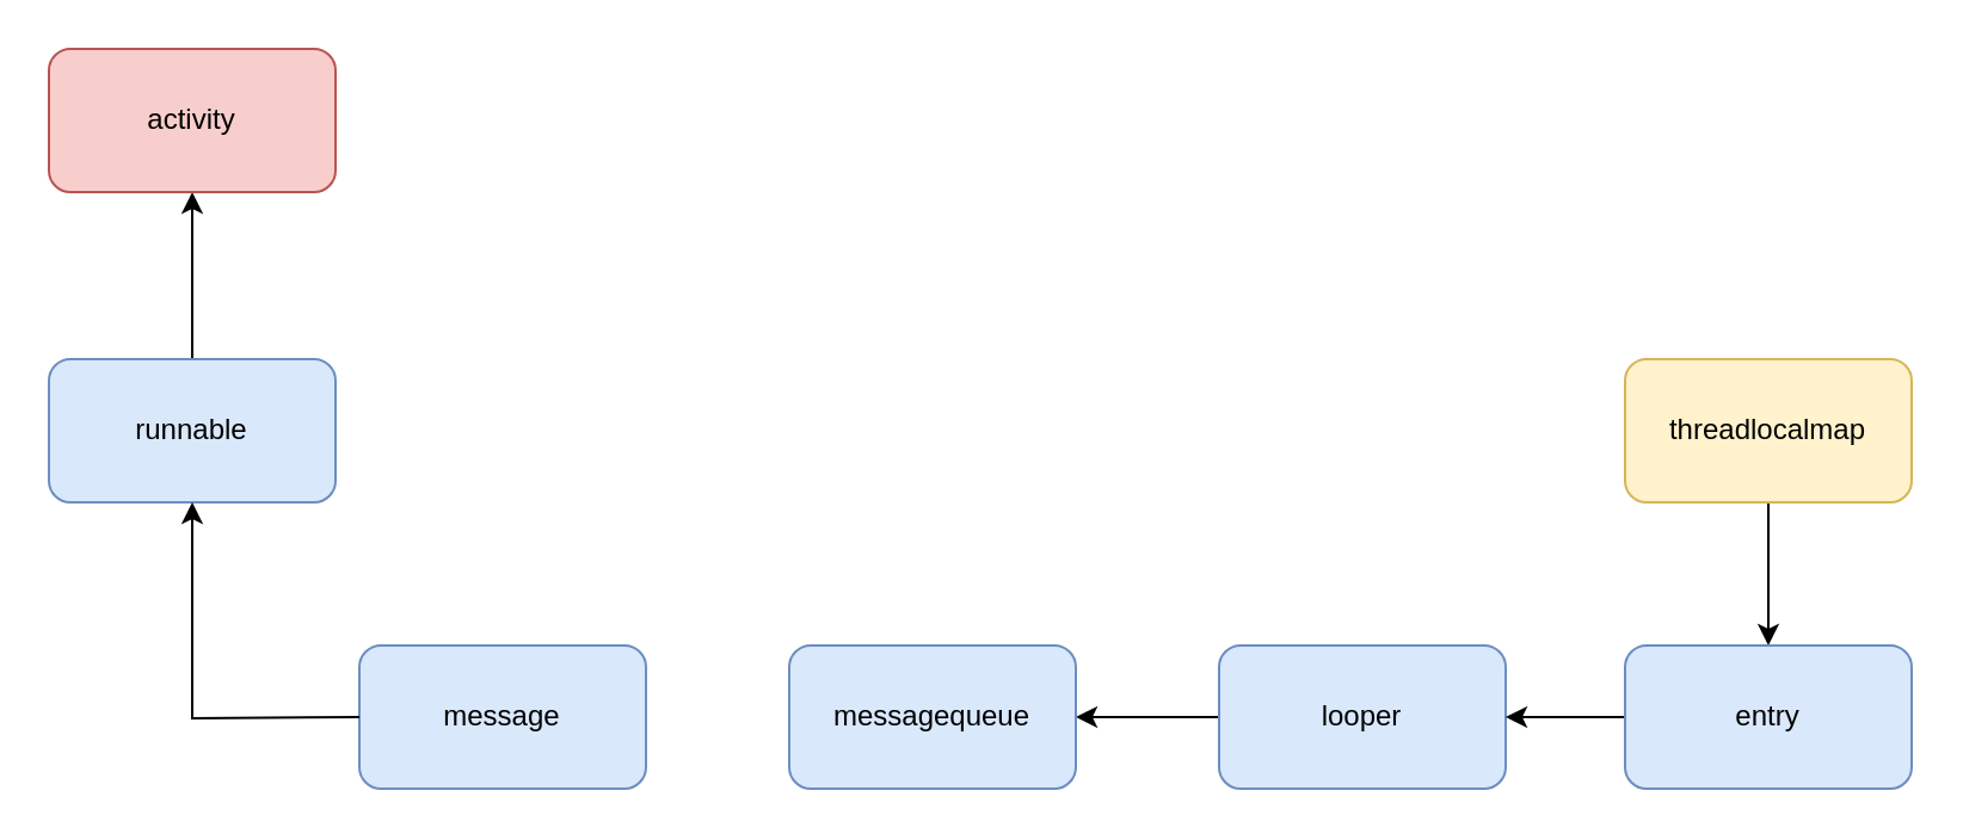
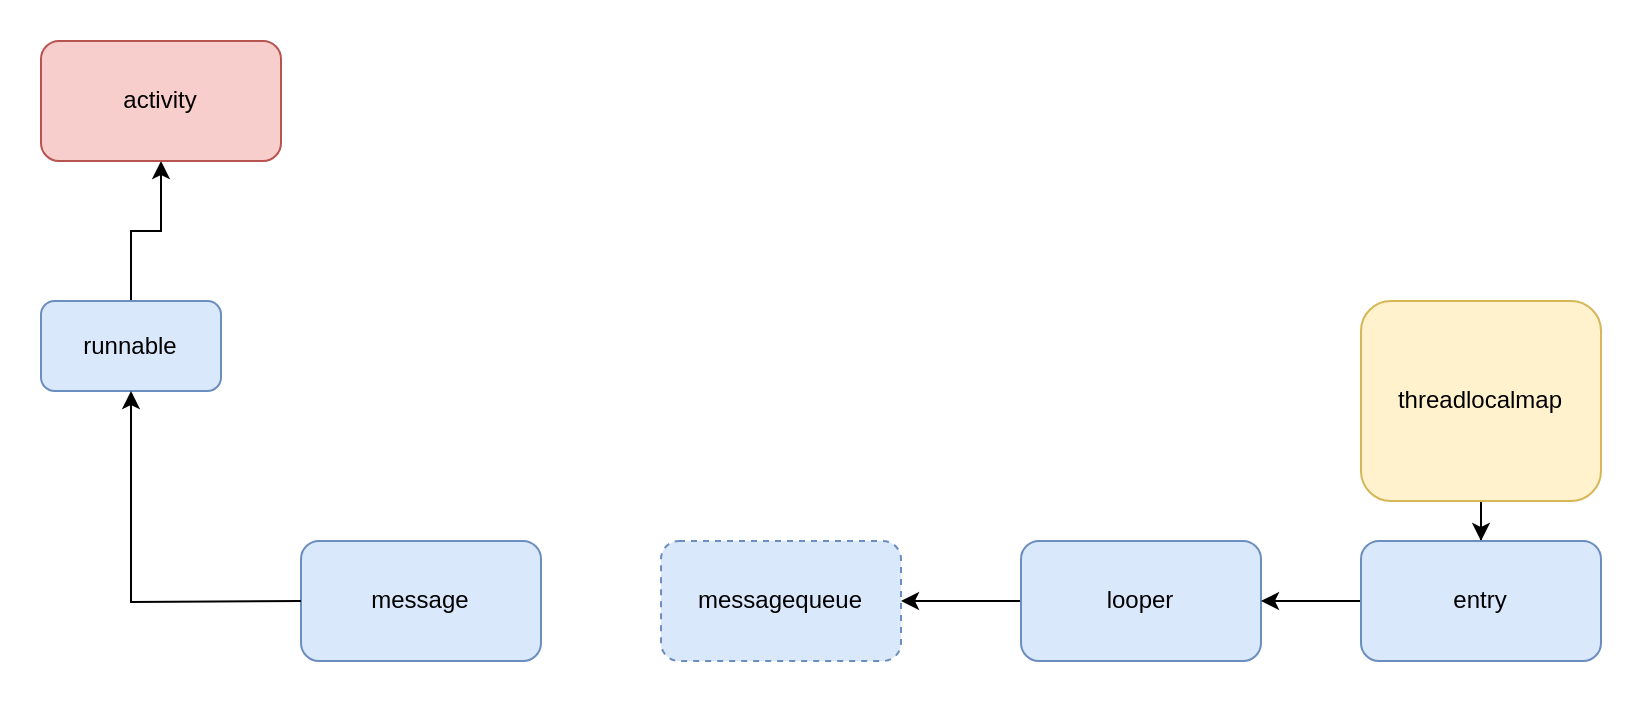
- <mxCell id="3" value="runnable" style="rounded=1;whiteSpace=wrap;html=1;fillColor=#dae8fc;strokeColor=#6c8ebf;" vertex="1" parent="1"><mxGeometry x="20" y="150" width="120" height="60" as="geometry" /></mxCell>
+ <mxCell id="3" value="runnable" style="rounded=1;whiteSpace=wrap;html=1;fillColor=#dae8fc;strokeColor=#6c8ebf;" vertex="1" parent="1"><mxGeometry x="20" y="150" width="90" height="45" as="geometry" /></mxCell>
- <mxCell id="11" value="threadlocalmap" style="rounded=1;whiteSpace=wrap;html=1;fillColor=#fff2cc;strokeColor=#d6b656;" vertex="1" parent="1"><mxGeometry x="680" y="150" width="120" height="60" as="geometry" /></mxCell>
+ <mxCell id="11" value="threadlocalmap" style="rounded=1;whiteSpace=wrap;html=1;fillColor=#fff2cc;strokeColor=#d6b656;" vertex="1" parent="1"><mxGeometry x="680" y="150" width="120" height="100" as="geometry" /></mxCell>
- <mxCell id="7" value="messagequeue" style="rounded=1;whiteSpace=wrap;html=1;fillColor=#dae8fc;strokeColor=#6c8ebf;" vertex="1" parent="1"><mxGeometry x="330" y="270" width="120" height="60" as="geometry" /></mxCell>
+ <mxCell id="7" value="messagequeue" style="rounded=1;whiteSpace=wrap;html=1;fillColor=#dae8fc;strokeColor=#6c8ebf;dashed=1;" vertex="1" parent="1"><mxGeometry x="330" y="270" width="120" height="60" as="geometry" /></mxCell>
